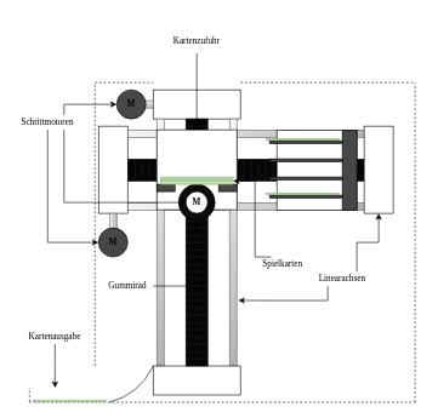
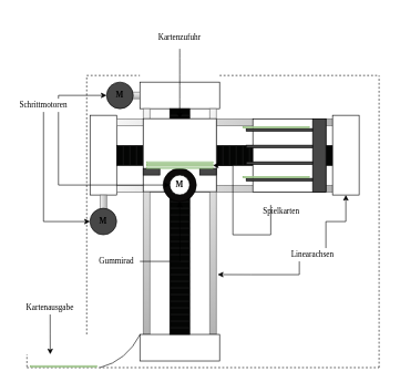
- <mxCell id="111" value="Schrittmotoren" style="text;html=1;strokeColor=none;fillColor=none;align=center;verticalAlign=middle;whiteSpace=wrap;rounded=0;fontFamily=Times New Roman;" vertex="1" parent="1"><mxGeometry x="20" y="158" width="90" height="20" as="geometry" /></mxCell>
+ <mxCell id="111" value="Schrittmotoren" style="text;html=1;strokeColor=none;fillColor=none;align=center;verticalAlign=middle;whiteSpace=wrap;rounded=0;fontFamily=Times New Roman;" vertex="1" parent="1"><mxGeometry x="20" y="148" width="90" height="20" as="geometry" /></mxCell>
- <mxCell id="116" value="Spielkarten" style="text;html=1;strokeColor=none;fillColor=none;align=center;verticalAlign=middle;whiteSpace=wrap;rounded=0;fontFamily=Times New Roman;" vertex="1" parent="1"><mxGeometry x="356" y="353" width="64" height="20" as="geometry" /></mxCell>
+ <mxCell id="116" value="Spielkarten" style="text;html=1;strokeColor=none;fillColor=none;align=center;verticalAlign=middle;whiteSpace=wrap;rounded=0;fontFamily=Times New Roman;" vertex="1" parent="1"><mxGeometry x="391" y="308" width="64" height="20" as="geometry" /></mxCell>
